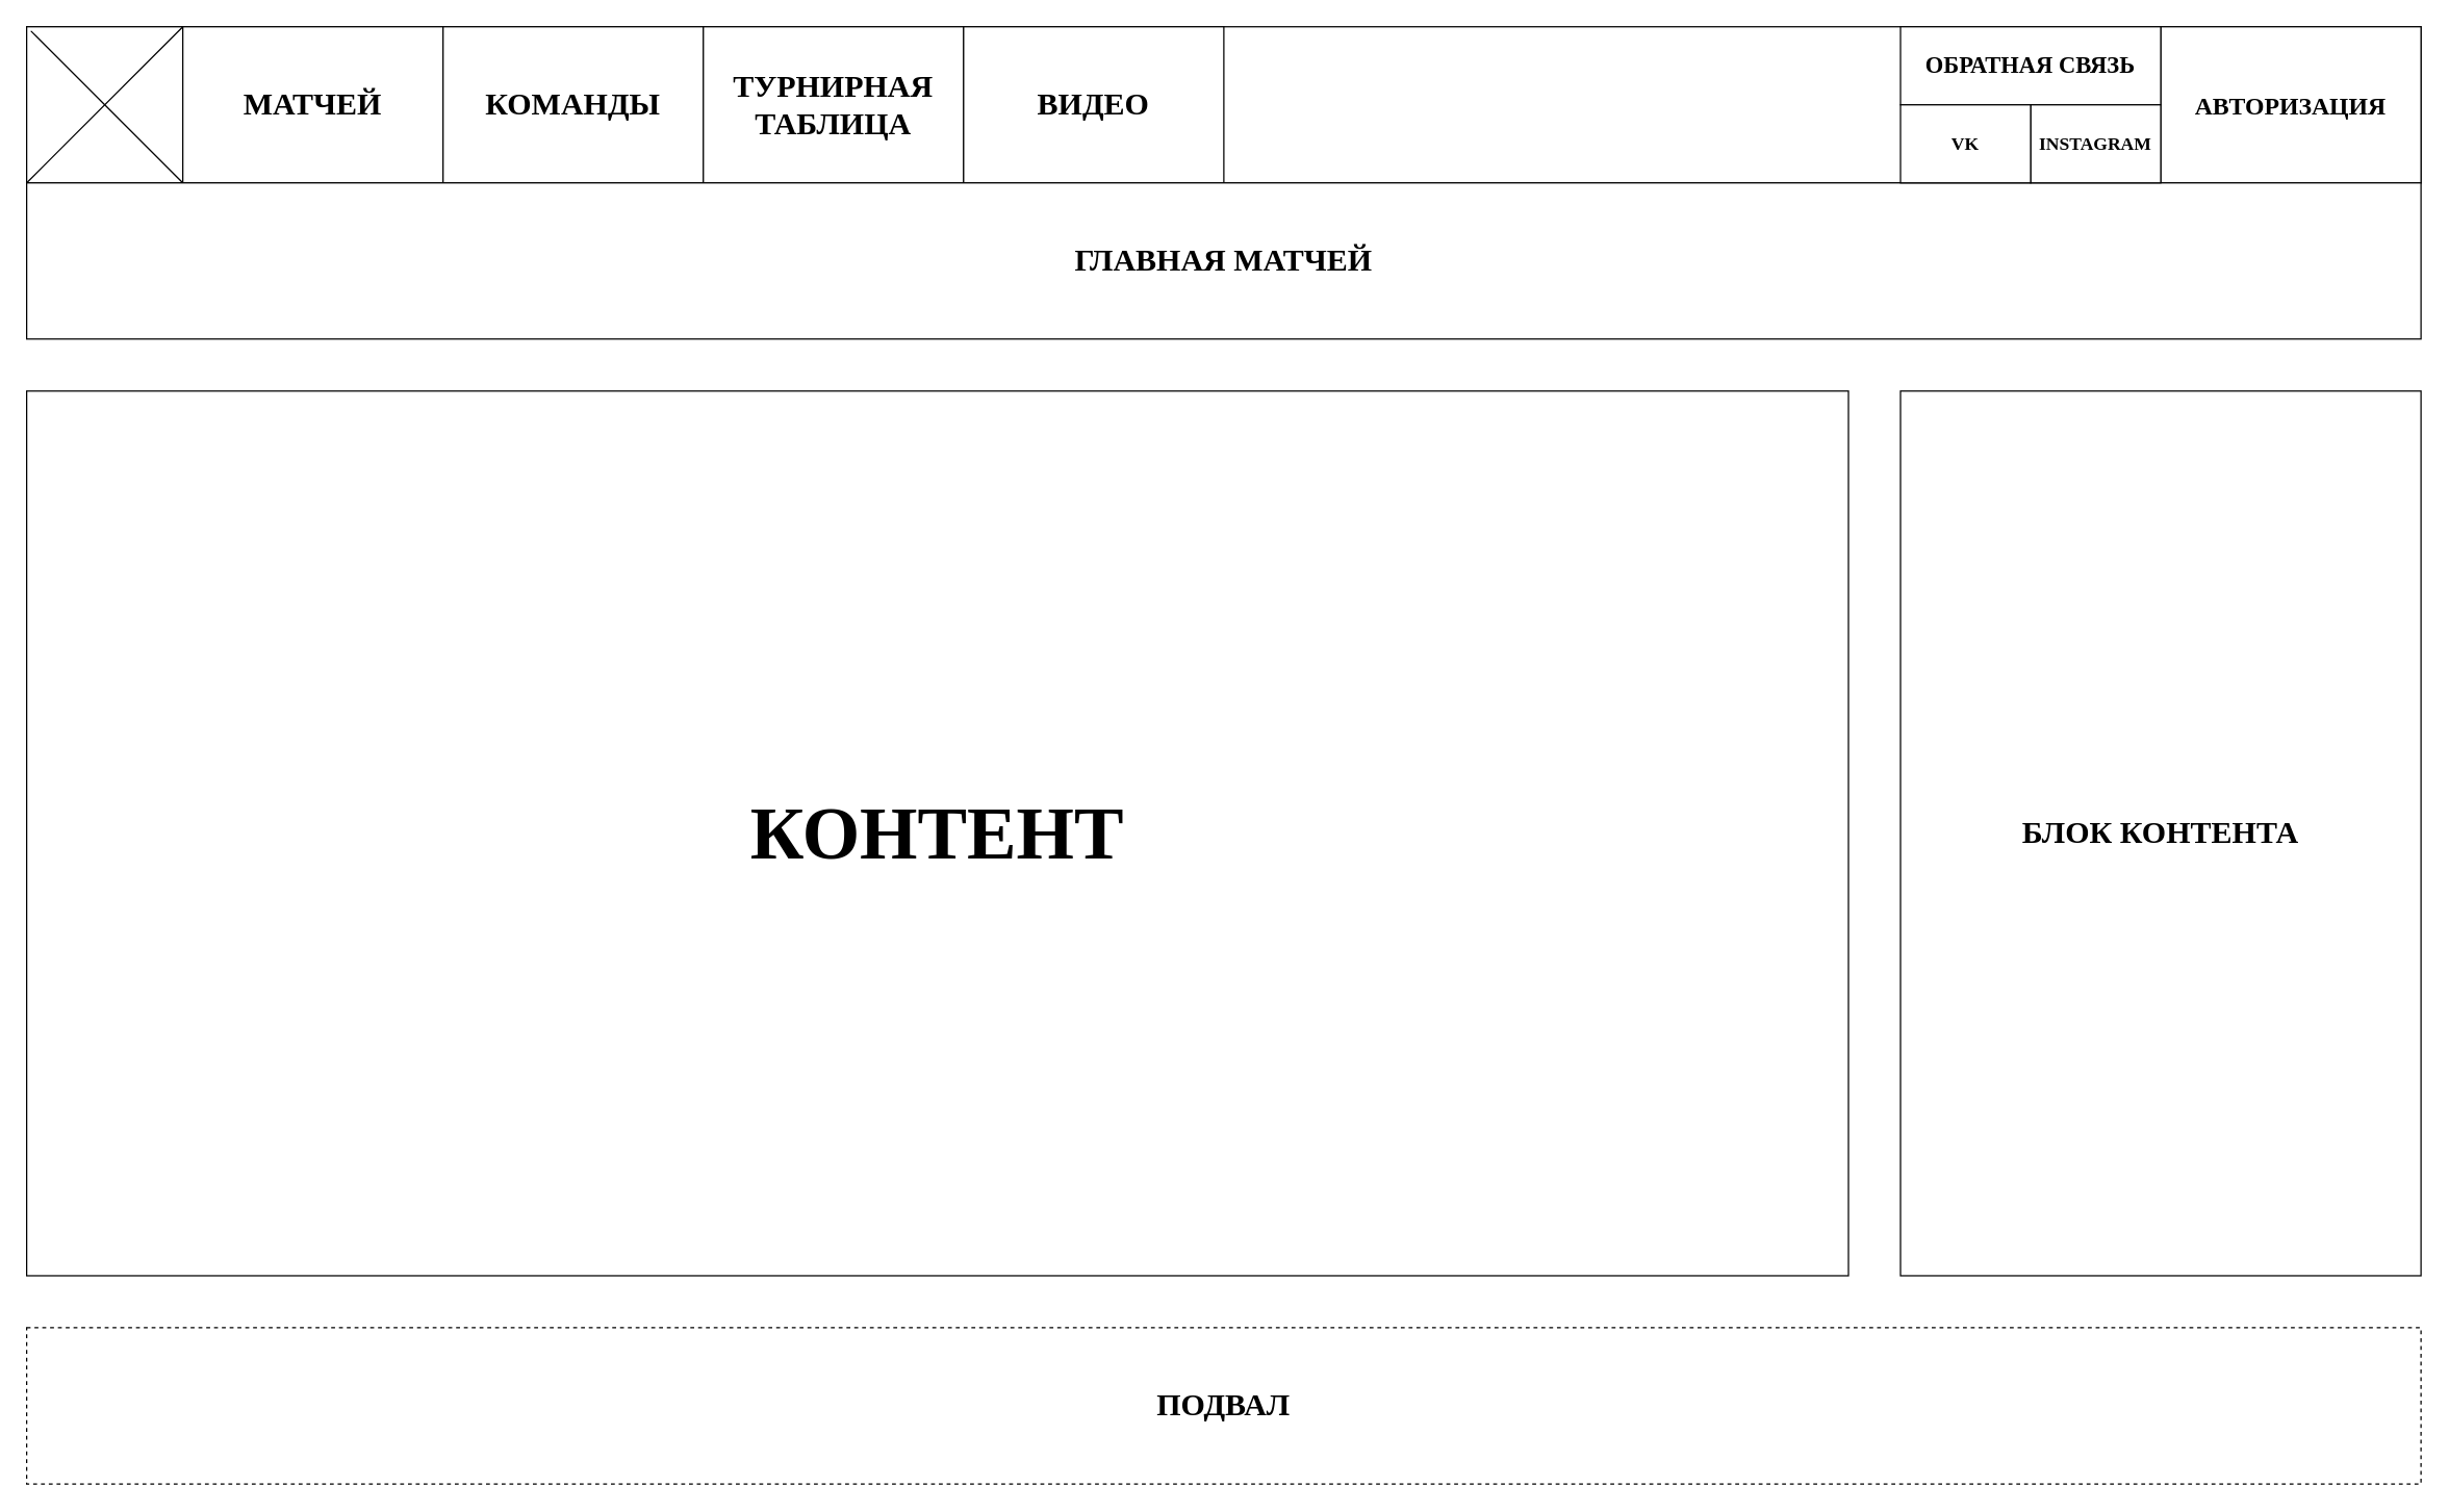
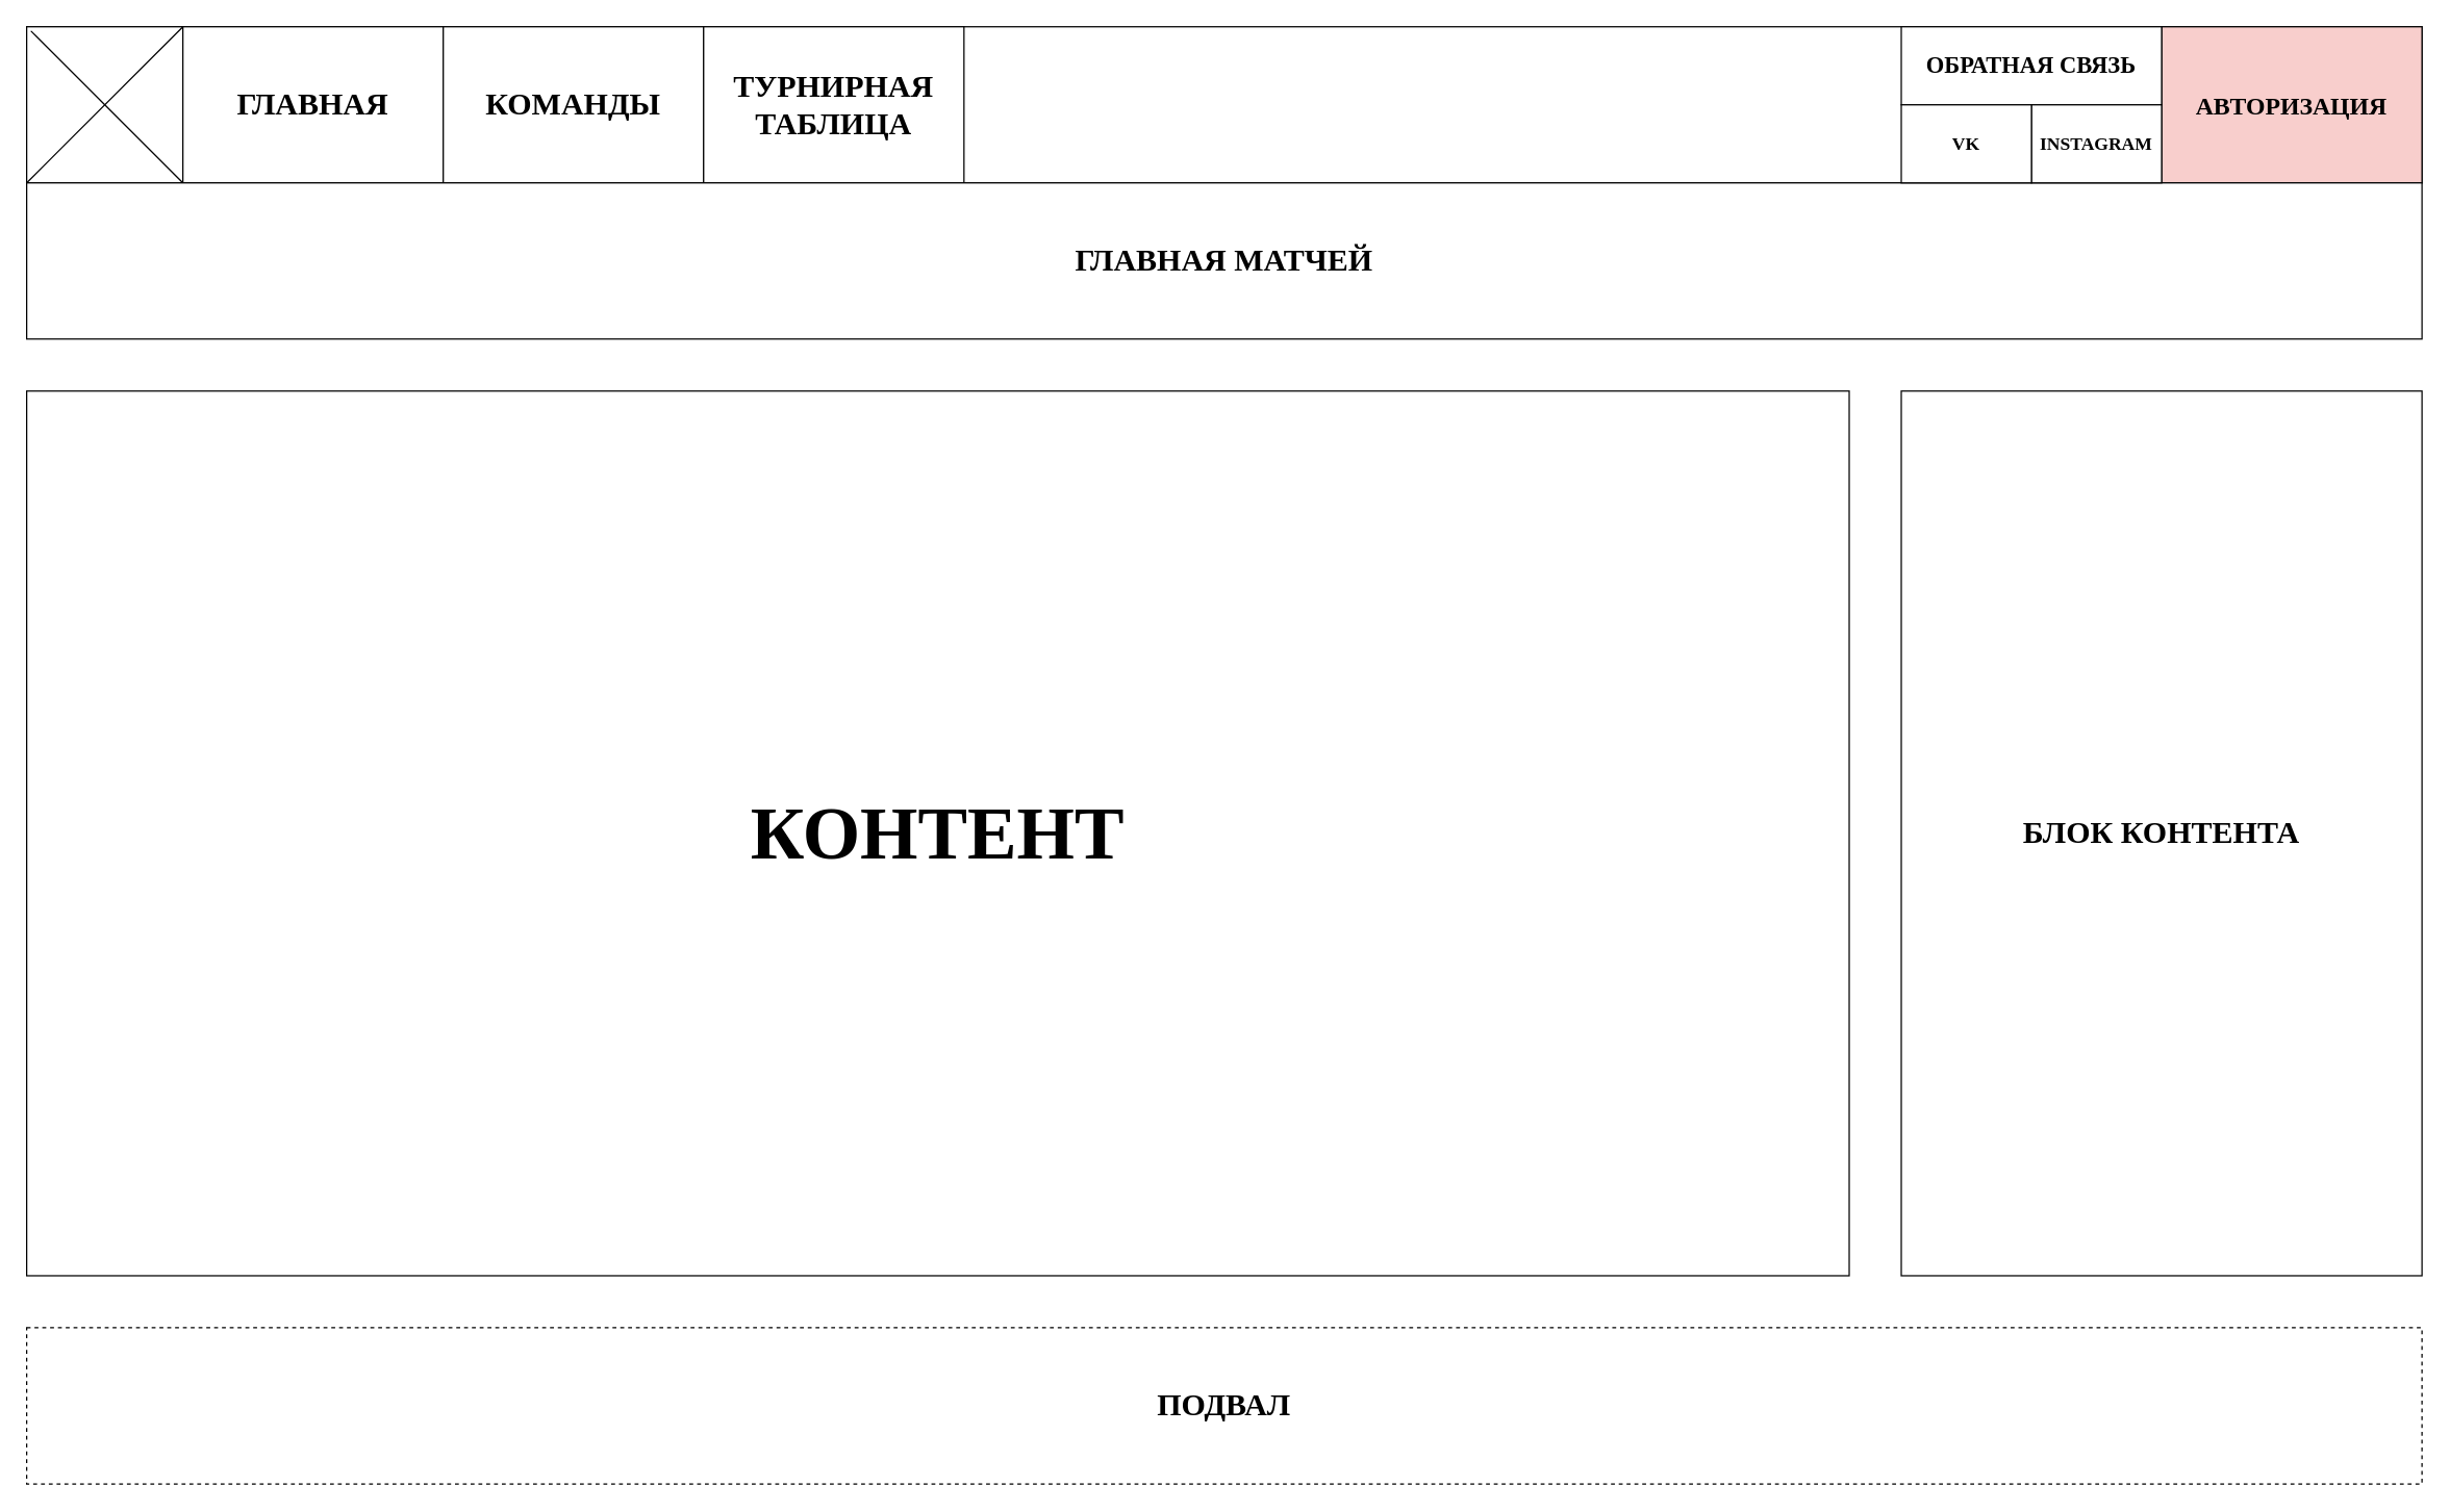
- <mxCell id="7" value="&lt;h1&gt;&lt;font face=&quot;Comic Sans MS&quot;&gt;МАТЧЕЙ&lt;/font&gt;&lt;/h1&gt;" style="rounded=0;whiteSpace=wrap;html=1;align=center;" parent="1" vertex="1"><mxGeometry x="140" y="20" width="200" height="120" as="geometry" /></mxCell>
+ <mxCell id="7" value="&lt;h1&gt;&lt;font face=&quot;Comic Sans MS&quot;&gt;ГЛАВНАЯ&lt;/font&gt;&lt;/h1&gt;" style="rounded=0;whiteSpace=wrap;html=1;align=center;" parent="1" vertex="1"><mxGeometry x="140" y="20" width="200" height="120" as="geometry" /></mxCell>
- <mxCell id="10" value="&lt;h1&gt;&lt;font face=&quot;Comic Sans MS&quot;&gt;ВИДЕО&lt;/font&gt;&lt;/h1&gt;" style="rounded=0;whiteSpace=wrap;html=1;align=center;" parent="1" vertex="1"><mxGeometry x="740" y="20" width="200" height="120" as="geometry" /></mxCell>
- <mxCell id="6" value="&lt;h1&gt;&lt;font face=&quot;Comic Sans MS&quot; style=&quot;font-size: 19px&quot;&gt;АВТОРИЗАЦИЯ&lt;/font&gt;&lt;/h1&gt;" style="rounded=0;whiteSpace=wrap;html=1;align=center;" parent="1" vertex="1"><mxGeometry x="1660" y="20" width="200" height="120" as="geometry" /></mxCell>
+ <mxCell id="6" value="&lt;h1&gt;&lt;font face=&quot;Comic Sans MS&quot; style=&quot;font-size: 19px&quot;&gt;АВТОРИЗАЦИЯ&lt;/font&gt;&lt;/h1&gt;" style="rounded=0;whiteSpace=wrap;html=1;align=center;fillColor=#f8cecc;" parent="1" vertex="1"><mxGeometry x="1660" y="20" width="200" height="120" as="geometry" /></mxCell>
